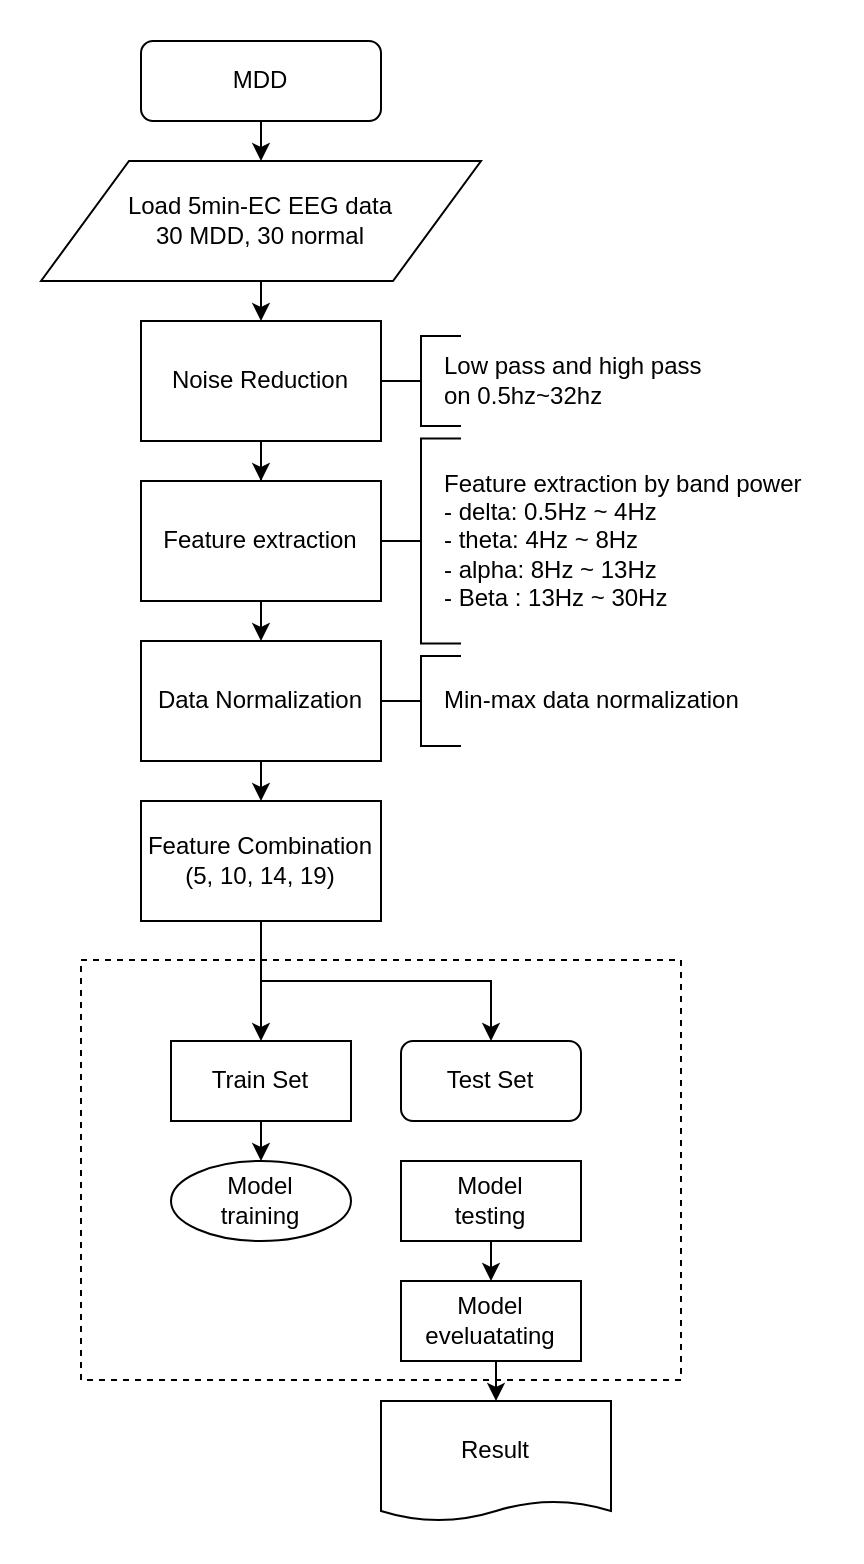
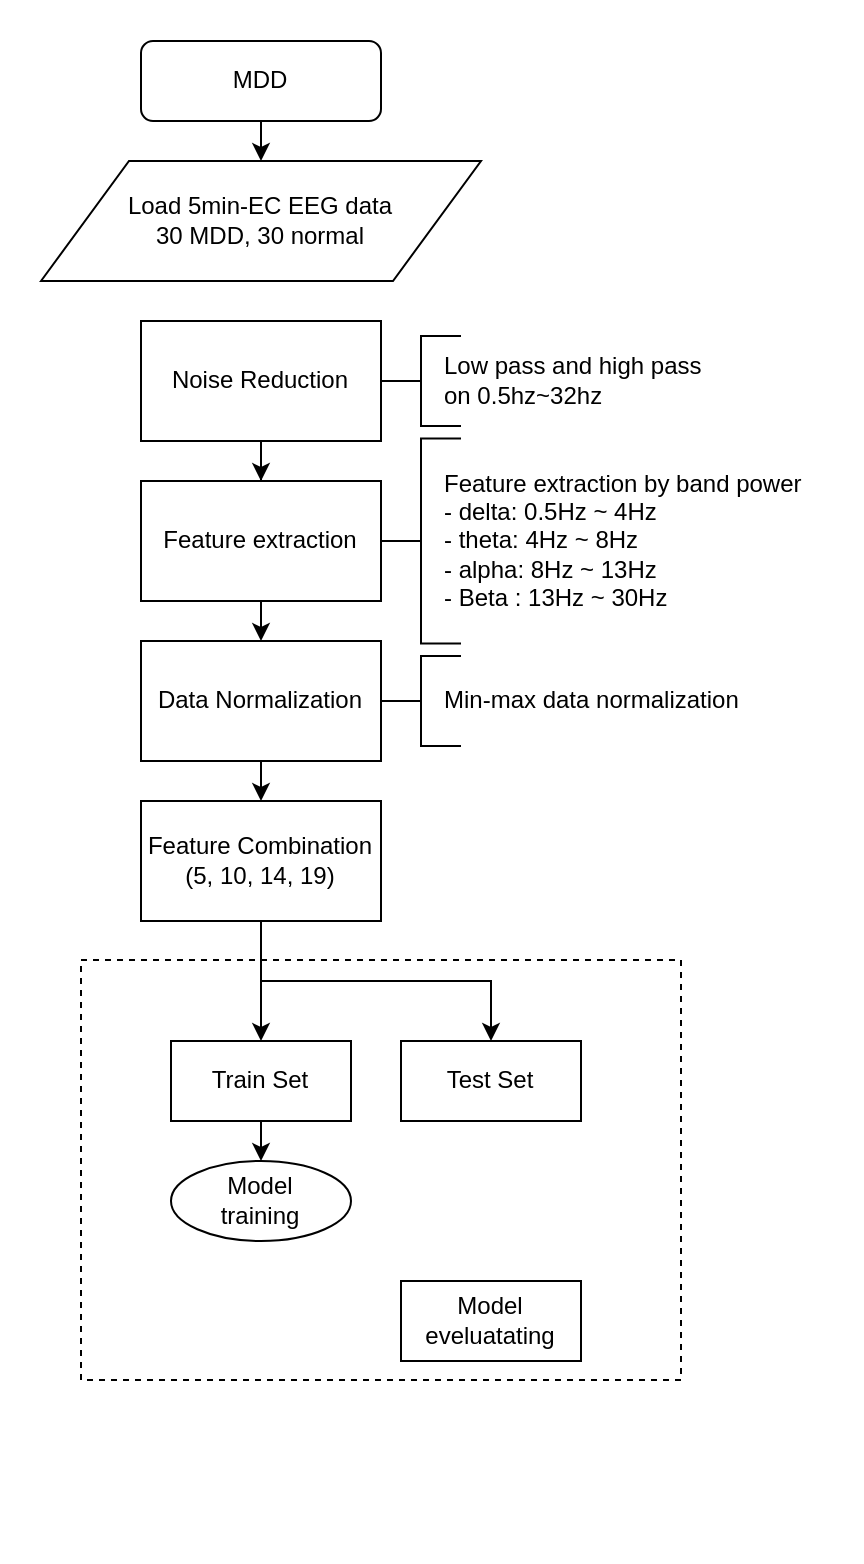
- <mxCell id="7" style="edgeStyle=orthogonalEdgeStyle;rounded=0;orthogonalLoop=1;jettySize=auto;html=1;exitX=0.5;exitY=1;exitDx=0;exitDy=0;entryX=0.5;entryY=0;entryDx=0;entryDy=0;" edge="1" parent="1" source="8" target="6"><mxGeometry relative="1" as="geometry" /></mxCell>
- <mxCell id="18" value="Test Set" style="whiteSpace=wrap;html=1;rounded=1;" vertex="1" parent="1"><mxGeometry x="200" y="520" width="90" height="40" as="geometry" /></mxCell>
+ <mxCell id="18" value="Test Set" style="rounded=0;whiteSpace=wrap;html=1;" vertex="1" parent="1"><mxGeometry x="200" y="520" width="90" height="40" as="geometry" /></mxCell>
- <mxCell id="21" value="Model&lt;br&gt;testing" style="rounded=0;whiteSpace=wrap;html=1;" vertex="1" parent="1"><mxGeometry x="200" y="580" width="90" height="40" as="geometry" /></mxCell>
- <mxCell id="20" style="edgeStyle=orthogonalEdgeStyle;rounded=0;orthogonalLoop=1;jettySize=auto;html=1;exitX=0.5;exitY=1;exitDx=0;exitDy=0;entryX=0.5;entryY=0;entryDx=0;entryDy=0;" edge="1" parent="1" source="21" target="23"><mxGeometry relative="1" as="geometry" /></mxCell>
- <mxCell id="22" style="edgeStyle=orthogonalEdgeStyle;rounded=0;orthogonalLoop=1;jettySize=auto;html=1;exitX=0.5;exitY=1;exitDx=0;exitDy=0;entryX=0.5;entryY=0;entryDx=0;entryDy=0;" edge="1" parent="1" source="23" target="24"><mxGeometry relative="1" as="geometry" /></mxCell>
- <mxCell id="24" value="Result" style="shape=document;whiteSpace=wrap;html=1;boundedLbl=1;size=0.167;" vertex="1" parent="1"><mxGeometry x="190" y="700" width="115" height="60" as="geometry" /></mxCell>
